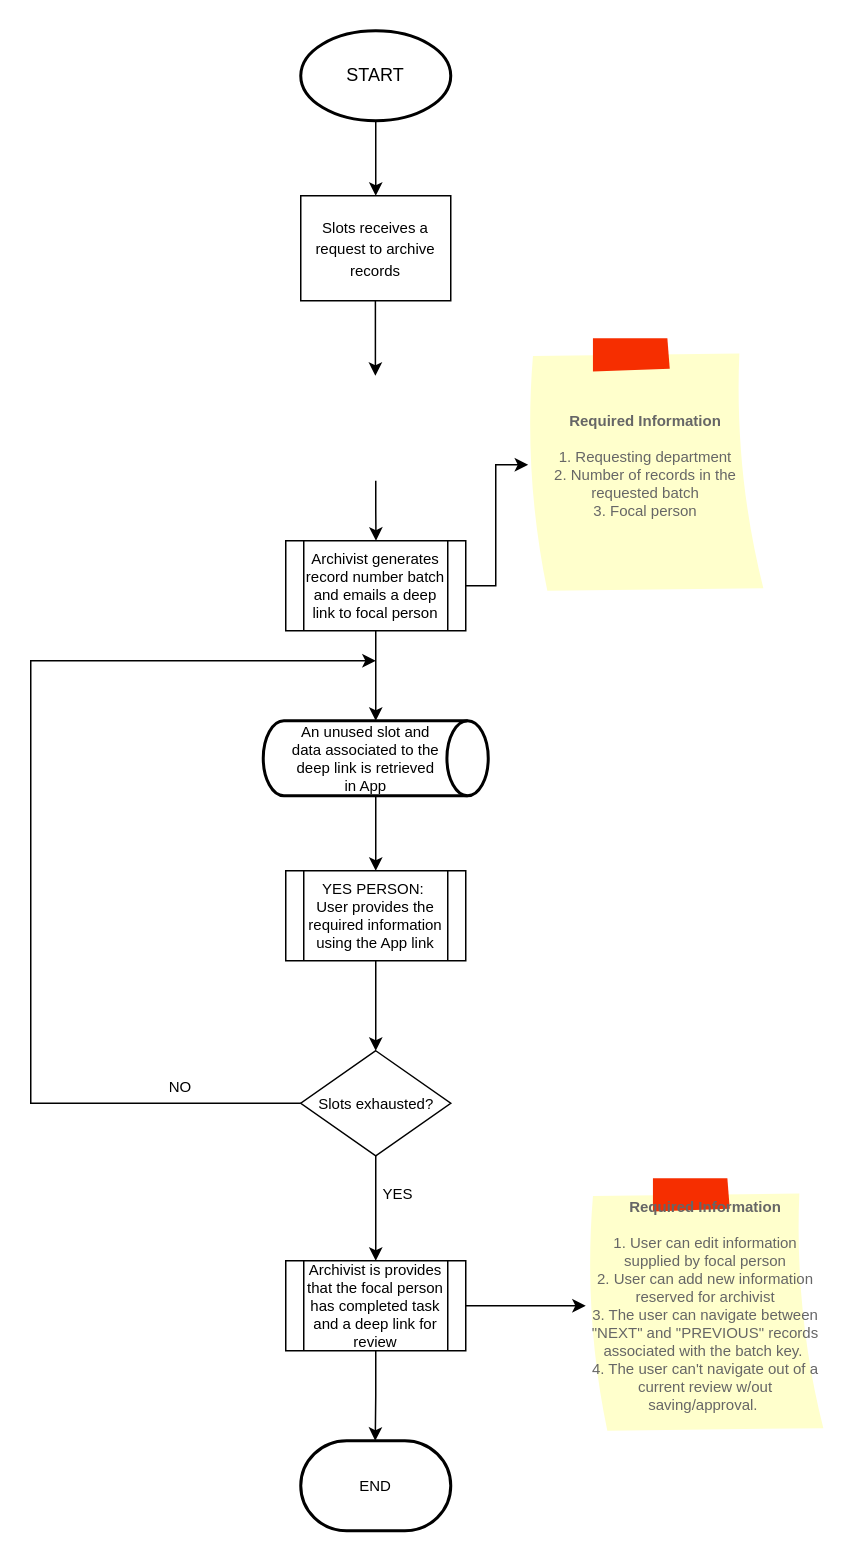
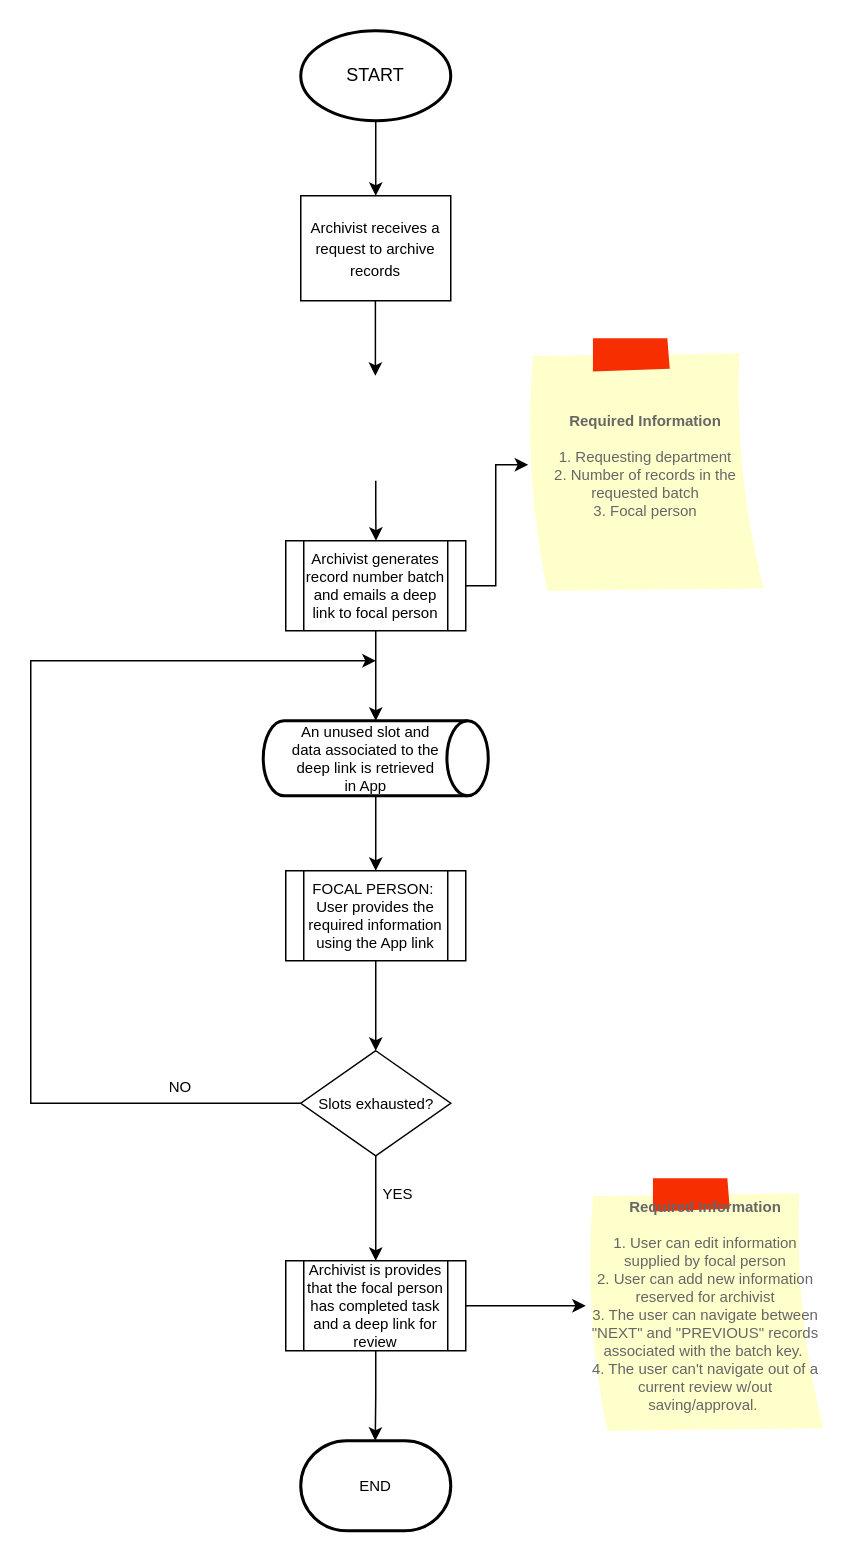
- <mxCell id="5" value="&lt;span style=&quot;&quot;&gt;&lt;font style=&quot;font-size: 10px;&quot;&gt;Slots receives a request to archive records&lt;/font&gt;&lt;/span&gt;" style="text;html=1;strokeColor=none;fillColor=none;align=center;verticalAlign=middle;whiteSpace=wrap;rounded=0;fontSize=12;" vertex="1" parent="1"><mxGeometry x="200" y="130" width="100" height="70" as="geometry" /></mxCell>
+ <mxCell id="5" value="&lt;span style=&quot;&quot;&gt;&lt;font style=&quot;font-size: 10px;&quot;&gt;Archivist receives a request to archive records&lt;/font&gt;&lt;/span&gt;" style="text;html=1;strokeColor=none;fillColor=none;align=center;verticalAlign=middle;whiteSpace=wrap;rounded=0;fontSize=12;" vertex="1" parent="1"><mxGeometry x="200" y="130" width="100" height="70" as="geometry" /></mxCell>
- <mxCell id="14" value="YES PERSON:&amp;nbsp;&lt;br&gt;User provides the required information using the App link" style="shape=process;whiteSpace=wrap;html=1;backgroundOutline=1;fontSize=10;" vertex="1" parent="1"><mxGeometry x="190" y="580" width="120" height="60" as="geometry" /></mxCell>
+ <mxCell id="14" value="FOCAL PERSON:&amp;nbsp;&lt;br&gt;User provides the required information using the App link" style="shape=process;whiteSpace=wrap;html=1;backgroundOutline=1;fontSize=10;" vertex="1" parent="1"><mxGeometry x="190" y="580" width="120" height="60" as="geometry" /></mxCell>
